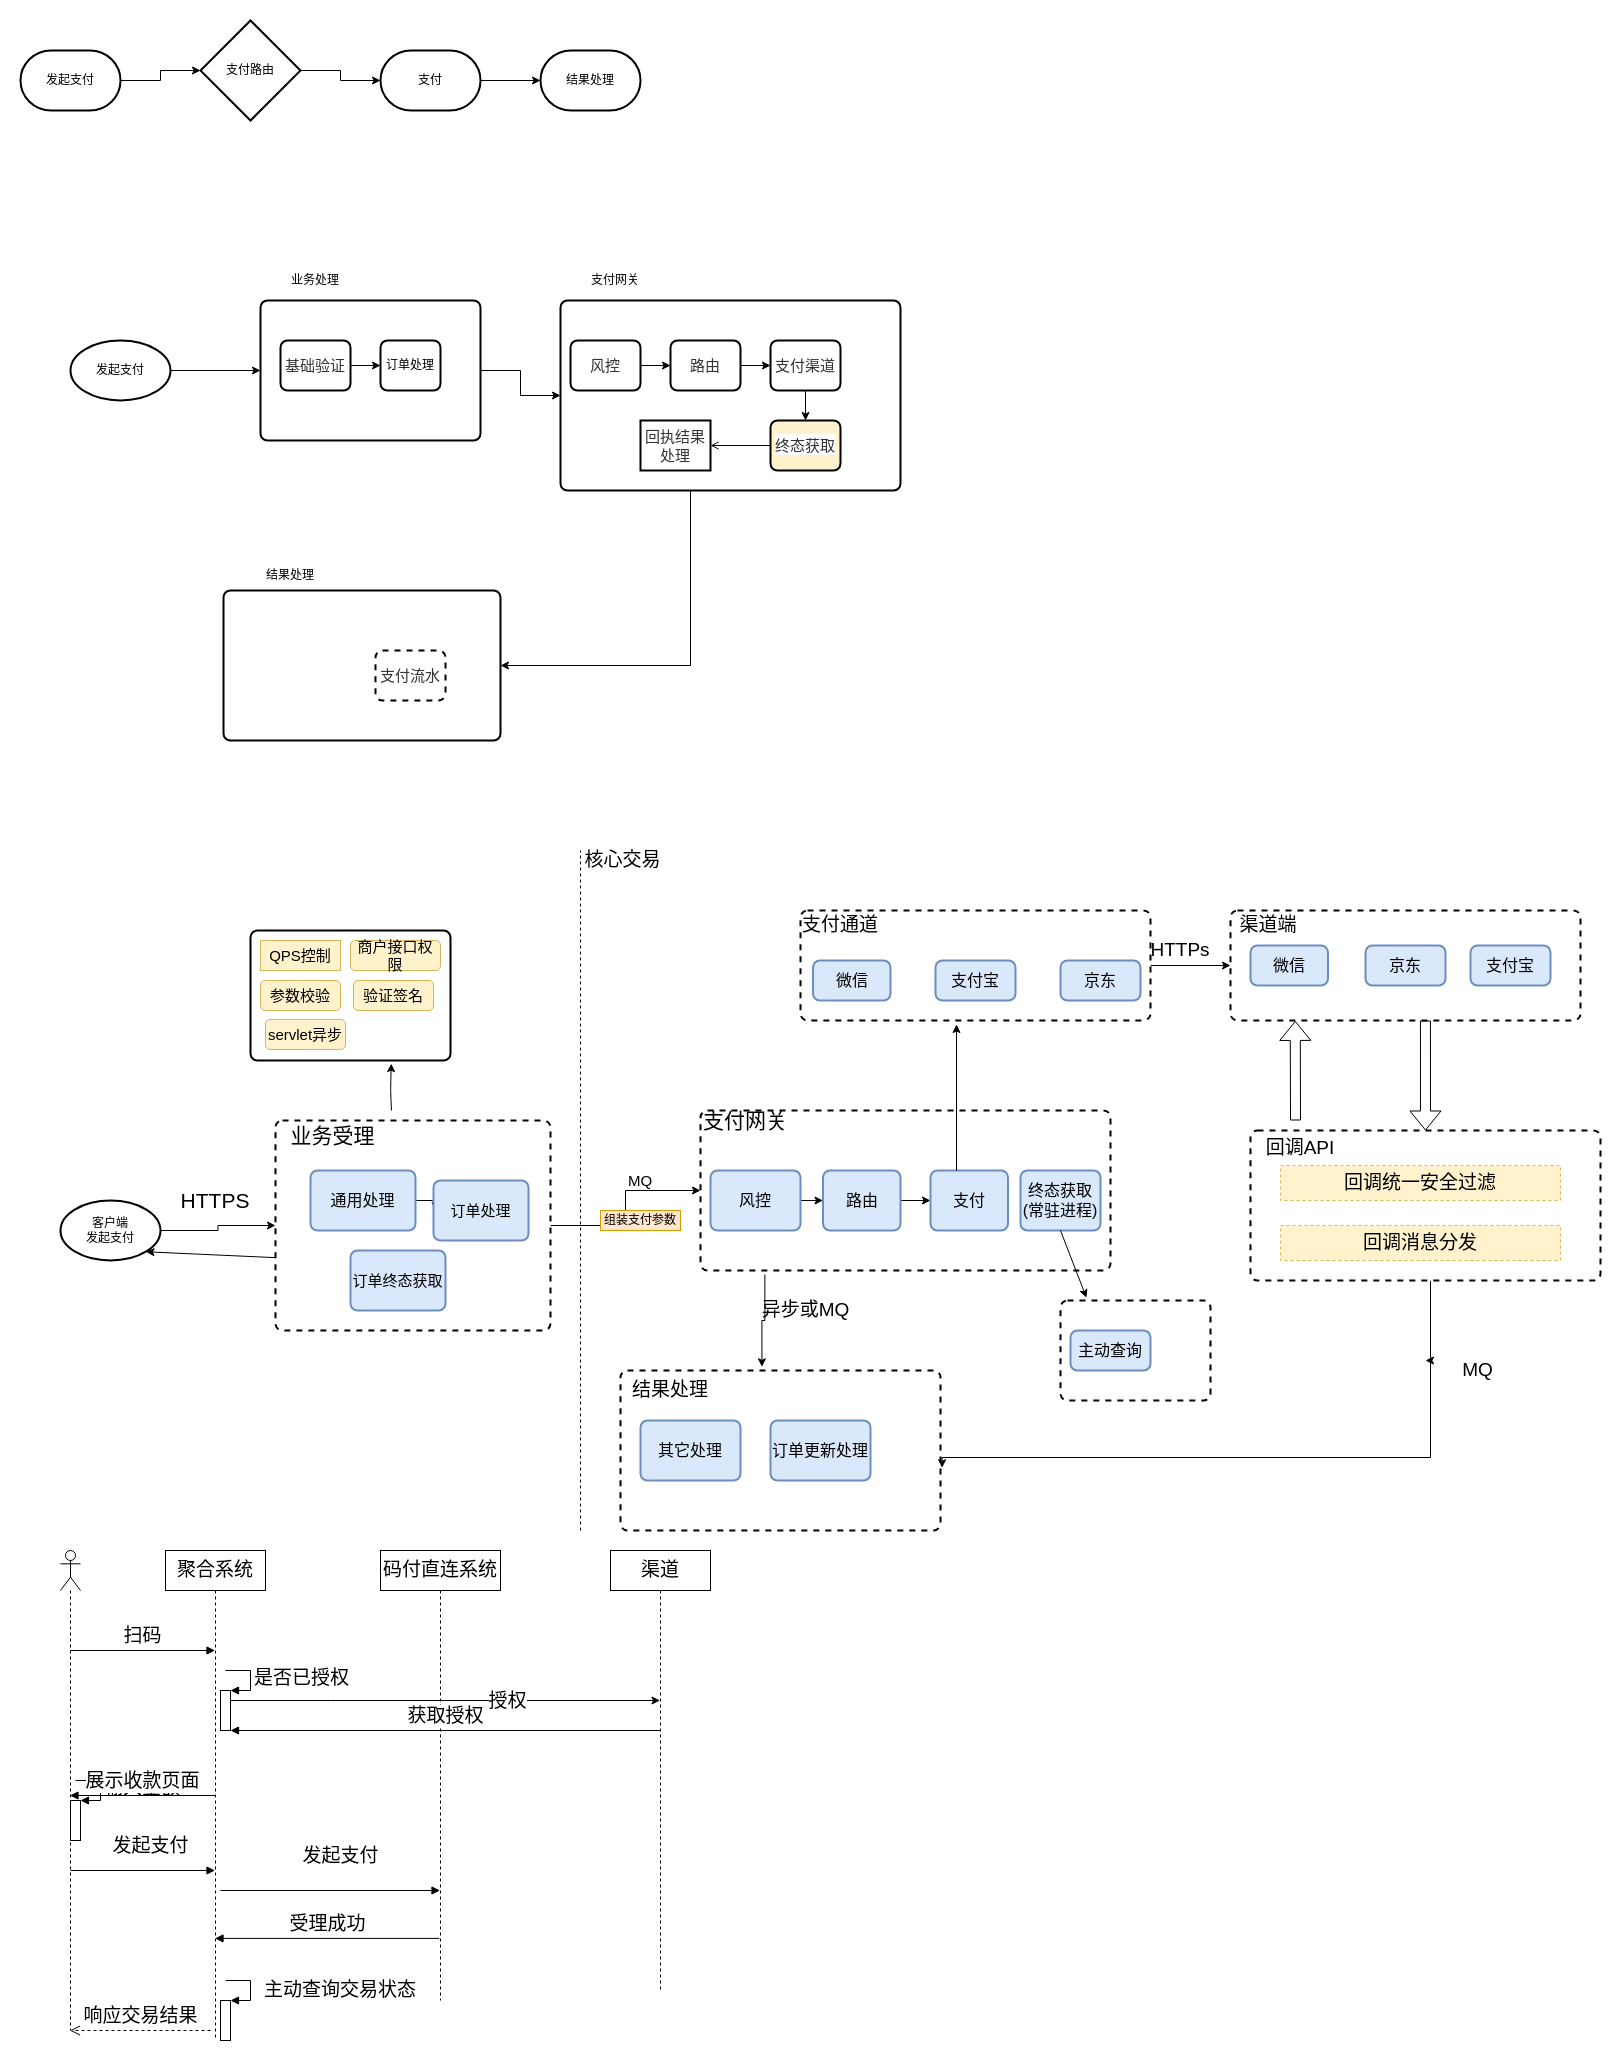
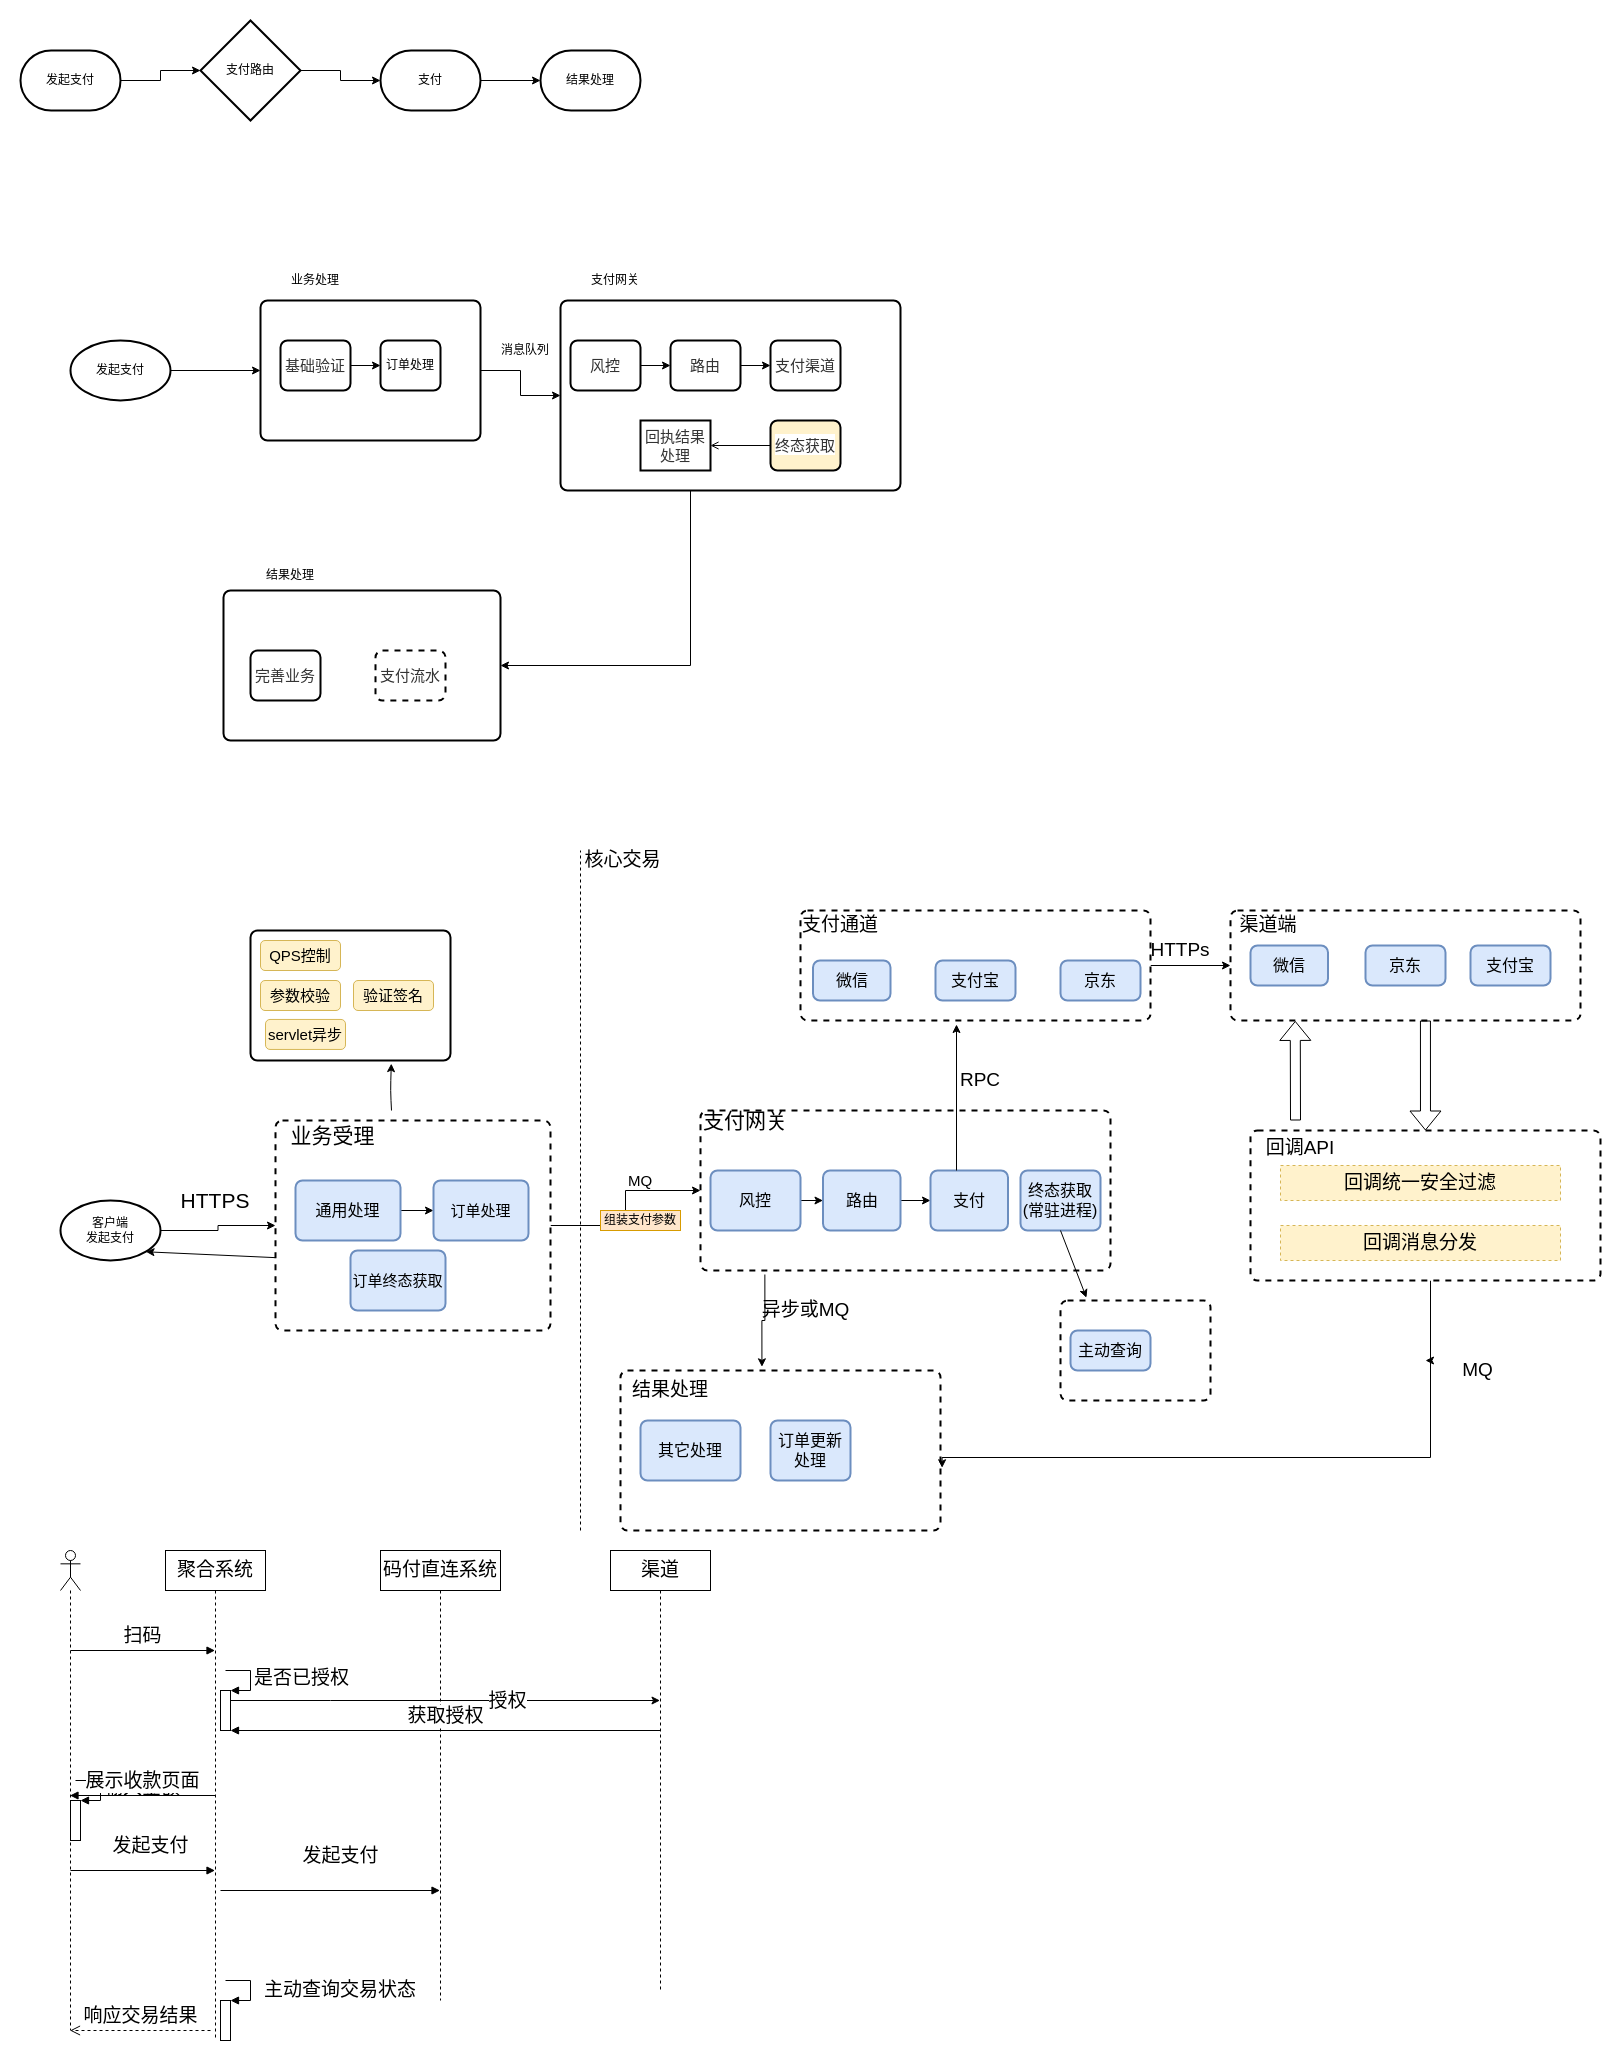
+ <mxCell id="29" value="消息队列" style="text;html=1;strokeColor=none;fillColor=none;align=center;verticalAlign=middle;whiteSpace=wrap;rounded=0;" parent="1" vertex="1"><mxGeometry x="500" y="340" width="50" height="20" as="geometry" /></mxCell>
- <mxCell id="24" value="" style="edgeStyle=orthogonalEdgeStyle;rounded=0;orthogonalLoop=1;jettySize=auto;html=1;" parent="1" source="25" target="27" edge="1"><mxGeometry relative="1" as="geometry" /></mxCell>
+ <mxCell id="30" value="&lt;font color=&quot;#333333&quot; face=&quot;helvetica neue, arial, hiragino sans gb, stheiti, microsoft yahei, wenquanyi micro hei, simsun, song, sans-serif&quot;&gt;&lt;span style=&quot;font-size: 15px ; background-color: rgb(255 , 255 , 255)&quot;&gt;完善业务&lt;/span&gt;&lt;/font&gt;" style="rounded=1;whiteSpace=wrap;html=1;absoluteArcSize=1;arcSize=14;strokeWidth=2;" parent="1" vertex="1"><mxGeometry x="250" y="650" width="70" height="50" as="geometry" /></mxCell>
- <mxCell id="49" value="QPS控制" style="whiteSpace=wrap;html=1;fontSize=15;fillColor=#fff2cc;strokeColor=#d6b656;rounded=0;" parent="1" vertex="1"><mxGeometry x="260" y="940" width="80" height="30" as="geometry" /></mxCell>
+ <mxCell id="49" value="QPS控制" style="rounded=1;whiteSpace=wrap;html=1;fontSize=15;fillColor=#fff2cc;strokeColor=#d6b656;" parent="1" vertex="1"><mxGeometry x="260" y="940" width="80" height="30" as="geometry" /></mxCell>
- <mxCell id="51" value="商户接口权限" style="rounded=1;whiteSpace=wrap;html=1;fontSize=15;fillColor=#fff2cc;strokeColor=#d6b656;" parent="1" vertex="1"><mxGeometry x="350" y="940" width="90" height="30" as="geometry" /></mxCell>
+ <mxCell id="68" value="RPC" style="text;html=1;strokeColor=none;fillColor=none;align=center;verticalAlign=middle;whiteSpace=wrap;rounded=0;fontSize=19;" parent="1" vertex="1"><mxGeometry x="960" y="1070" width="40" height="20" as="geometry" /></mxCell>
- <mxCell id="45" value="通用处理" style="rounded=1;whiteSpace=wrap;html=1;absoluteArcSize=1;arcSize=14;strokeWidth=2;fontSize=16;fillColor=#dae8fc;strokeColor=#6c8ebf;" parent="1" vertex="1"><mxGeometry x="310" y="1170" width="105" height="60" as="geometry" /></mxCell>
+ <mxCell id="45" value="通用处理" style="rounded=1;whiteSpace=wrap;html=1;absoluteArcSize=1;arcSize=14;strokeWidth=2;fontSize=16;fillColor=#dae8fc;strokeColor=#6c8ebf;" parent="1" vertex="1"><mxGeometry x="295" y="1180" width="105" height="60" as="geometry" /></mxCell>
- <mxCell id="72" value="订单更新处理" style="rounded=1;whiteSpace=wrap;html=1;absoluteArcSize=1;arcSize=14;strokeWidth=2;fontSize=16;fillColor=#dae8fc;strokeColor=#6c8ebf;" parent="1" vertex="1"><mxGeometry x="770" y="1420" width="100" height="60" as="geometry" /></mxCell>
+ <mxCell id="72" value="订单更新处理" style="rounded=1;whiteSpace=wrap;html=1;absoluteArcSize=1;arcSize=14;strokeWidth=2;fontSize=16;fillColor=#dae8fc;strokeColor=#6c8ebf;" parent="1" vertex="1"><mxGeometry x="770" y="1420" width="80" height="60" as="geometry" /></mxCell>
- <mxCell id="95" value="受理成功" style="html=1;verticalAlign=bottom;endArrow=block;fontSize=19;exitX=0.49;exitY=0.862;exitDx=0;exitDy=0;exitPerimeter=0;" edge="1" parent="1" source="89" target="83"><mxGeometry width="80" relative="1" as="geometry"><mxPoint x="350" y="1930" as="sourcePoint" /><mxPoint x="430" y="1930" as="targetPoint" /></mxGeometry></mxCell>
